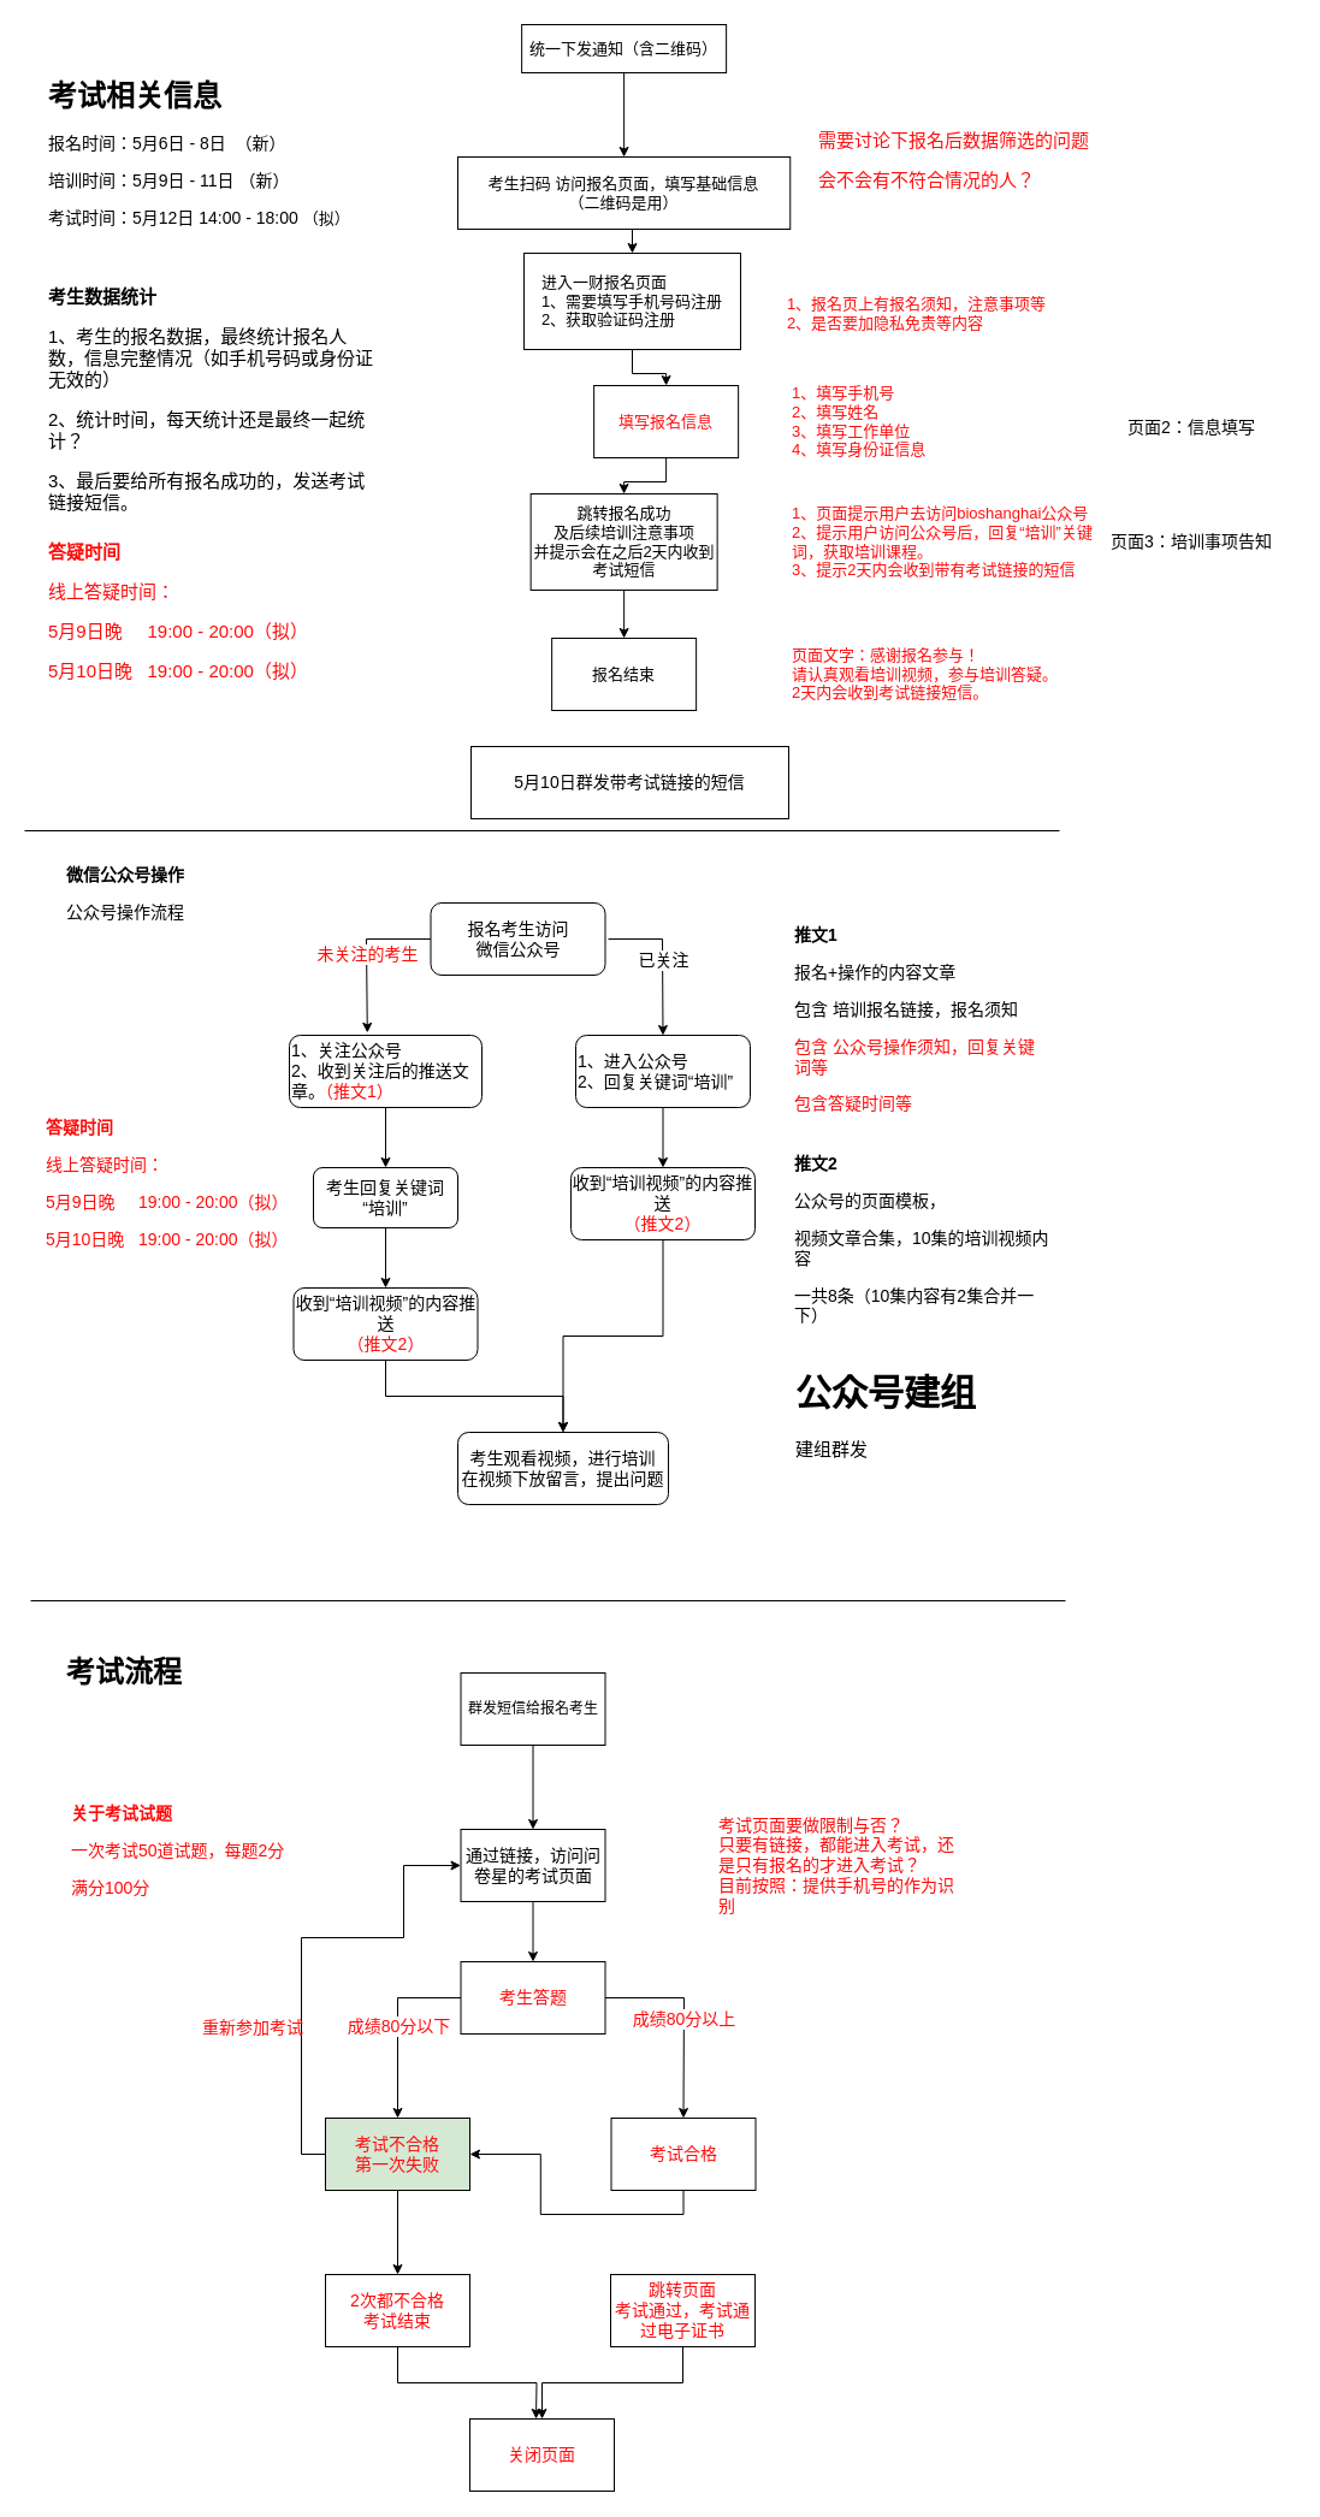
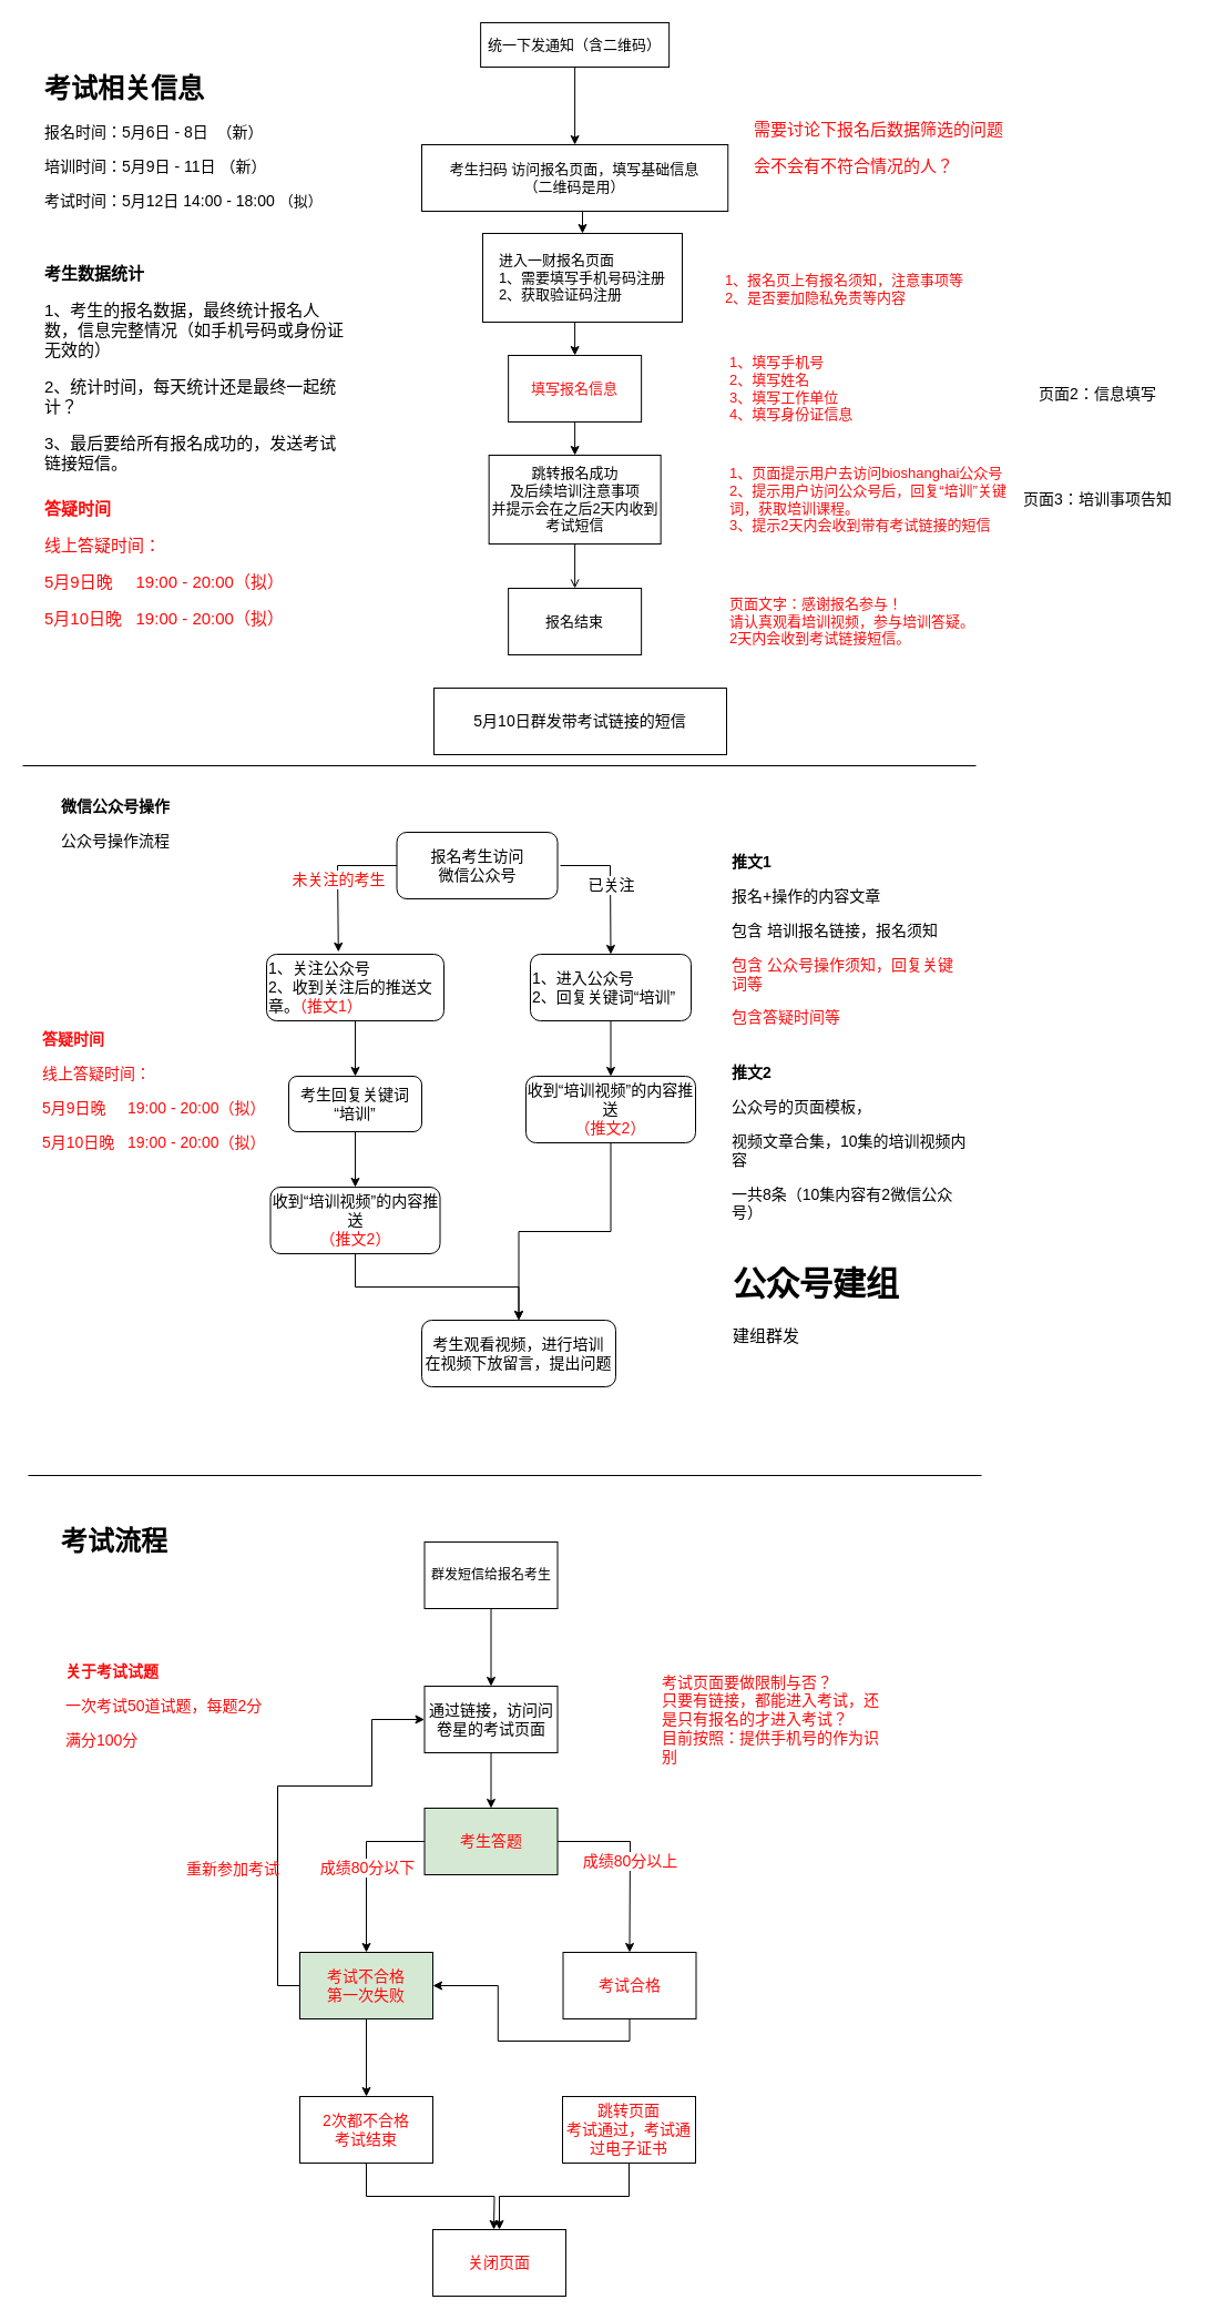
- <mxCell id="11" value="填写报名信息" style="rounded=0;whiteSpace=wrap;html=1;fontColor=#FF0D0D;fontSize=13;" vertex="1" parent="1"><mxGeometry x="493.13" y="320" width="120" height="60" as="geometry" /></mxCell>
+ <mxCell id="11" value="填写报名信息" style="rounded=0;whiteSpace=wrap;html=1;fontColor=#FF0D0D;fontSize=13;" vertex="1" parent="1"><mxGeometry x="458.13" y="320" width="120" height="60" as="geometry" /></mxCell>
- <mxCell id="12" style="edgeStyle=orthogonalEdgeStyle;rounded=0;orthogonalLoop=1;jettySize=auto;html=1;exitX=0.5;exitY=1;exitDx=0;exitDy=0;fontColor=#000000;fontSize=13;" edge="1" parent="1" source="13" target="16"><mxGeometry relative="1" as="geometry" /></mxCell>
+ <mxCell id="12" style="edgeStyle=orthogonalEdgeStyle;rounded=0;orthogonalLoop=1;jettySize=auto;html=1;exitX=0.5;exitY=1;exitDx=0;exitDy=0;fontColor=#000000;fontSize=13;endArrow=open;" edge="1" parent="1" source="13" target="16"><mxGeometry relative="1" as="geometry" /></mxCell>
- <mxCell id="37" value="&lt;h1 style=&quot;font-size: 14px;&quot;&gt;&lt;font color=&quot;#000000&quot; style=&quot;font-size: 14px;&quot;&gt;推文2&lt;/font&gt;&lt;/h1&gt;&lt;p style=&quot;font-size: 14px;&quot;&gt;&lt;font color=&quot;#000000&quot; style=&quot;font-size: 14px;&quot;&gt;公众号的页面模板，&lt;/font&gt;&lt;/p&gt;&lt;p style=&quot;font-size: 14px;&quot;&gt;&lt;font color=&quot;#000000&quot; style=&quot;font-size: 14px;&quot;&gt;视频文章合集，10集的培训视频内容&lt;/font&gt;&lt;/p&gt;&lt;p style=&quot;font-size: 14px;&quot;&gt;&lt;font color=&quot;#000000&quot; style=&quot;font-size: 14px;&quot;&gt;一共8条（10集内容有2集合并一下）&lt;/font&gt;&lt;/p&gt;" style="text;html=1;strokeColor=none;fillColor=none;spacing=5;spacingTop=-20;whiteSpace=wrap;overflow=hidden;rounded=0;fontColor=#FF0D0D;fontSize=14;" vertex="1" parent="1"><mxGeometry x="655" y="960" width="220" height="170" as="geometry" /></mxCell>
+ <mxCell id="37" value="&lt;h1 style=&quot;font-size: 14px;&quot;&gt;&lt;font color=&quot;#000000&quot; style=&quot;font-size: 14px;&quot;&gt;推文2&lt;/font&gt;&lt;/h1&gt;&lt;p style=&quot;font-size: 14px;&quot;&gt;&lt;font color=&quot;#000000&quot; style=&quot;font-size: 14px;&quot;&gt;公众号的页面模板，&lt;/font&gt;&lt;/p&gt;&lt;p style=&quot;font-size: 14px;&quot;&gt;&lt;font color=&quot;#000000&quot; style=&quot;font-size: 14px;&quot;&gt;视频文章合集，10集的培训视频内容&lt;/font&gt;&lt;/p&gt;&lt;p style=&quot;font-size: 14px;&quot;&gt;&lt;font color=&quot;#000000&quot; style=&quot;font-size: 14px;&quot;&gt;一共8条（10集内容有2微信公众号）&lt;/font&gt;&lt;/p&gt;" style="text;html=1;strokeColor=none;fillColor=none;spacing=5;spacingTop=-20;whiteSpace=wrap;overflow=hidden;rounded=0;fontColor=#FF0D0D;fontSize=14;" vertex="1" parent="1"><mxGeometry x="655" y="960" width="220" height="170" as="geometry" /></mxCell>
- <mxCell id="47" value="考生答题" style="rounded=0;whiteSpace=wrap;html=1;fontColor=#FF0A0A;fontSize=14;" vertex="1" parent="1"><mxGeometry x="382.51" y="1630" width="120" height="60" as="geometry" /></mxCell>
+ <mxCell id="47" value="考生答题" style="rounded=0;whiteSpace=wrap;html=1;fontColor=#FF0A0A;fontSize=14;fillColor=#d5e8d4;" vertex="1" parent="1"><mxGeometry x="382.51" y="1630" width="120" height="60" as="geometry" /></mxCell>
